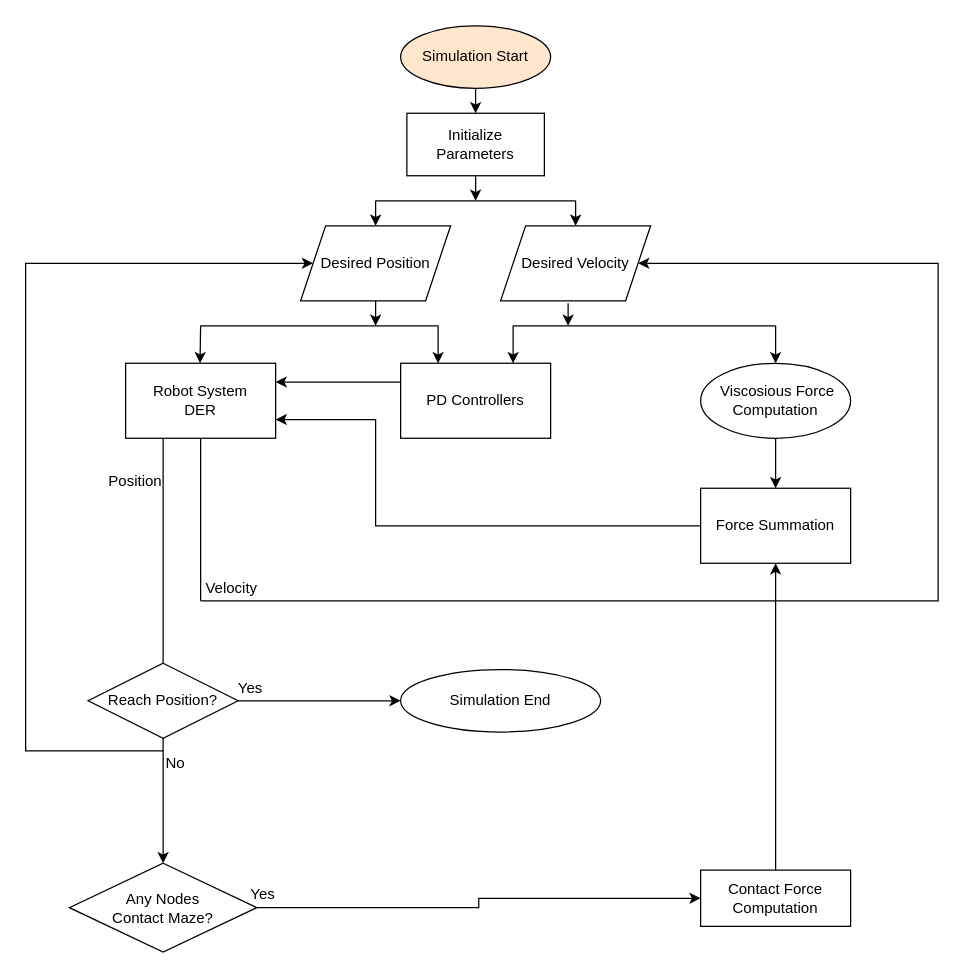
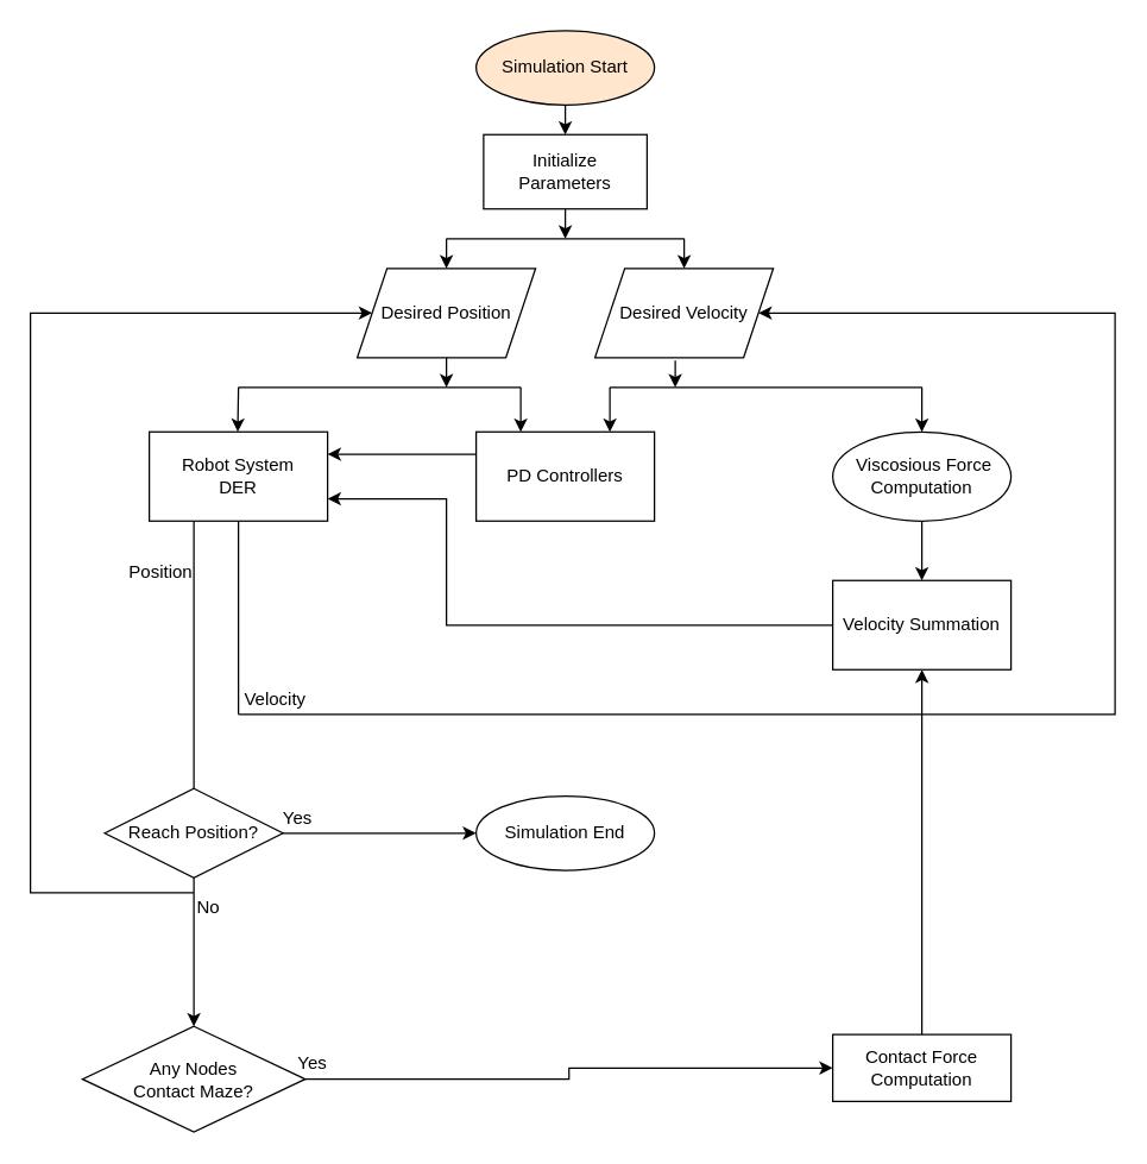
- <mxCell id="33" value="Force Summation" style="rounded=0;whiteSpace=wrap;html=1;" vertex="1" parent="1"><mxGeometry x="560" y="390" width="120" height="60" as="geometry" /></mxCell>
+ <mxCell id="33" value="Velocity Summation" style="rounded=0;whiteSpace=wrap;html=1;" vertex="1" parent="1"><mxGeometry x="560" y="390" width="120" height="60" as="geometry" /></mxCell>
- <mxCell id="39" value="Simulation End" style="ellipse;whiteSpace=wrap;html=1;" vertex="1" parent="1"><mxGeometry x="320" y="535" width="160" height="50" as="geometry" /></mxCell>
+ <mxCell id="39" value="Simulation End" style="ellipse;whiteSpace=wrap;html=1;" vertex="1" parent="1"><mxGeometry x="320" y="535" width="120" height="50" as="geometry" /></mxCell>
